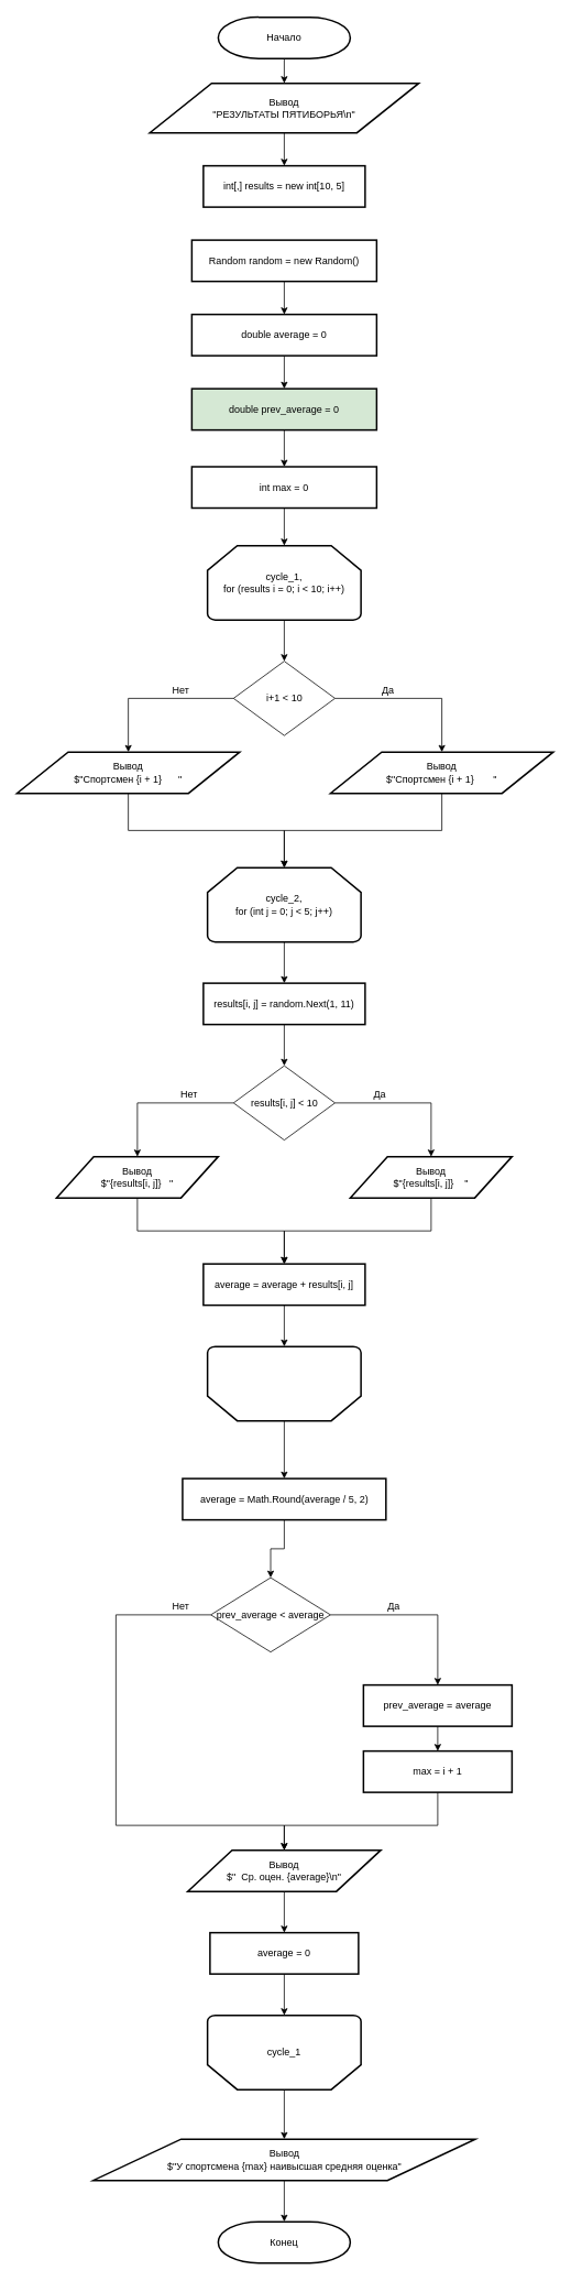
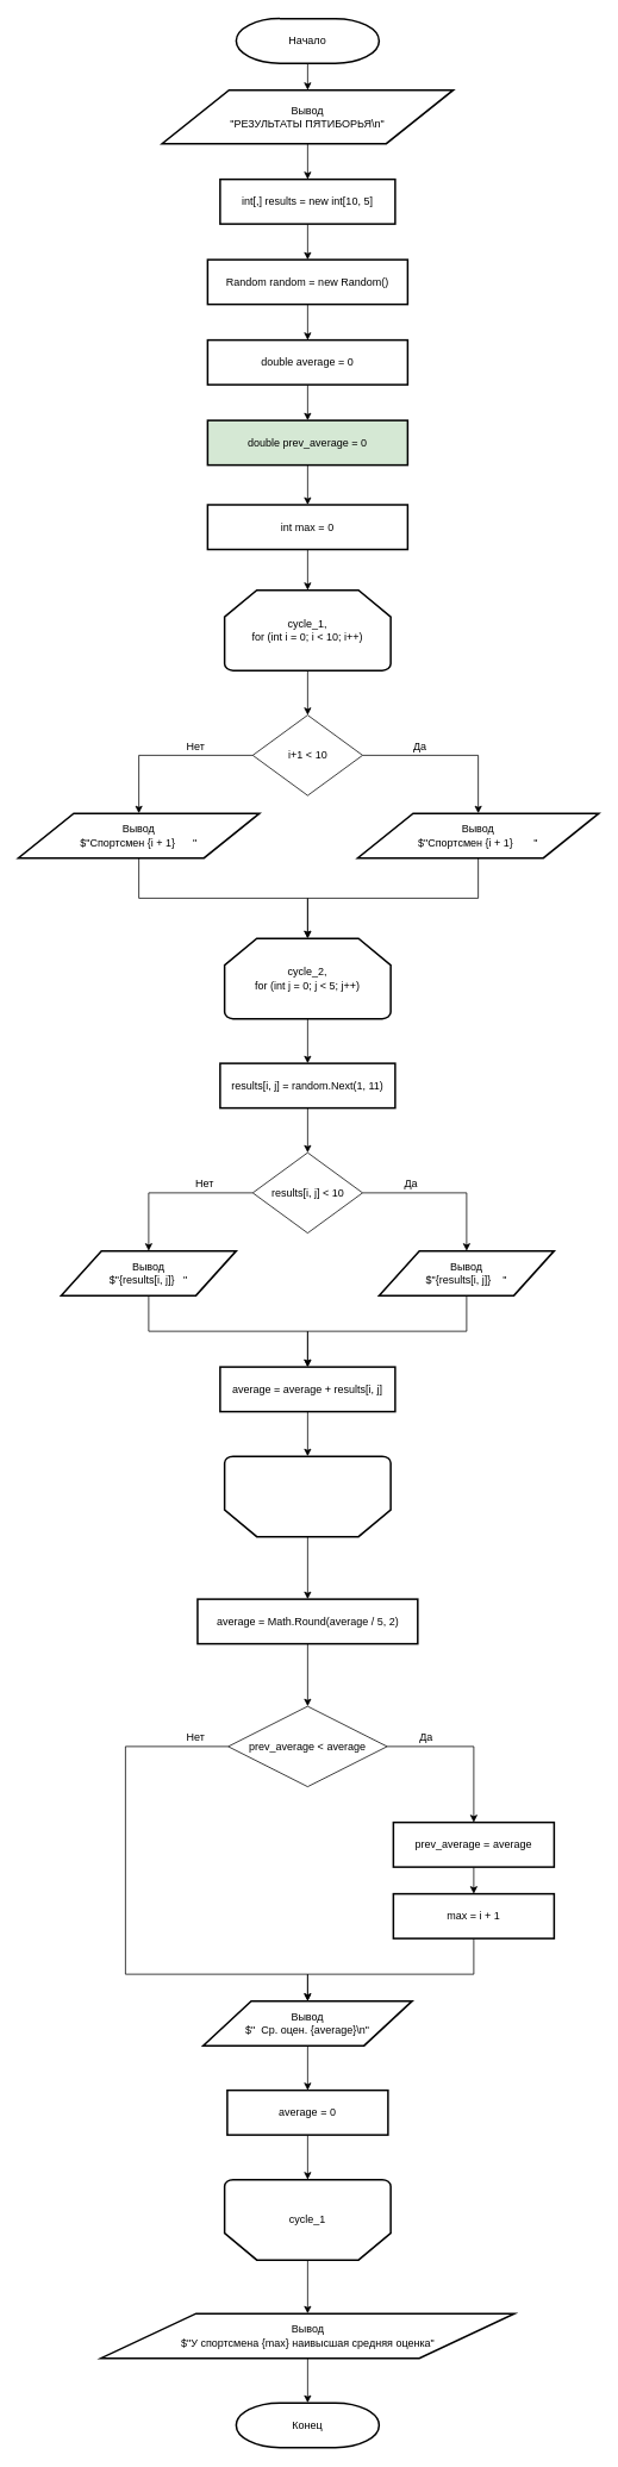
+ <mxCell id="4" style="edgeStyle=orthogonalEdgeStyle;rounded=0;orthogonalLoop=1;jettySize=auto;html=1;exitX=0.5;exitY=1;exitDx=0;exitDy=0;entryX=0.5;entryY=0;entryDx=0;entryDy=0;" edge="1" parent="1" source="5" target="19"><mxGeometry relative="1" as="geometry" /></mxCell>
- <mxCell id="15" value="cycle_1,&lt;br&gt;for (results i = 0; i &amp;lt; 10; i++)" style="strokeWidth=2;html=1;shape=mxgraph.flowchart.loop_limit;whiteSpace=wrap;" parent="1" vertex="1"><mxGeometry x="251" y="660" width="186" height="90" as="geometry" /></mxCell>
+ <mxCell id="15" value="cycle_1,&lt;br&gt;for (int i = 0; i &amp;lt; 10; i++)" style="strokeWidth=2;html=1;shape=mxgraph.flowchart.loop_limit;whiteSpace=wrap;" parent="1" vertex="1"><mxGeometry x="251" y="660" width="186" height="90" as="geometry" /></mxCell>
- <mxCell id="50" value="prev_average &amp;lt; average" style="rhombus;whiteSpace=wrap;html=1;" vertex="1" parent="1"><mxGeometry x="255" y="1910" width="145" height="90" as="geometry" /></mxCell>
+ <mxCell id="50" value="prev_average &amp;lt; average" style="rhombus;whiteSpace=wrap;html=1;" vertex="1" parent="1"><mxGeometry x="255" y="1910" width="178" height="90" as="geometry" /></mxCell>
